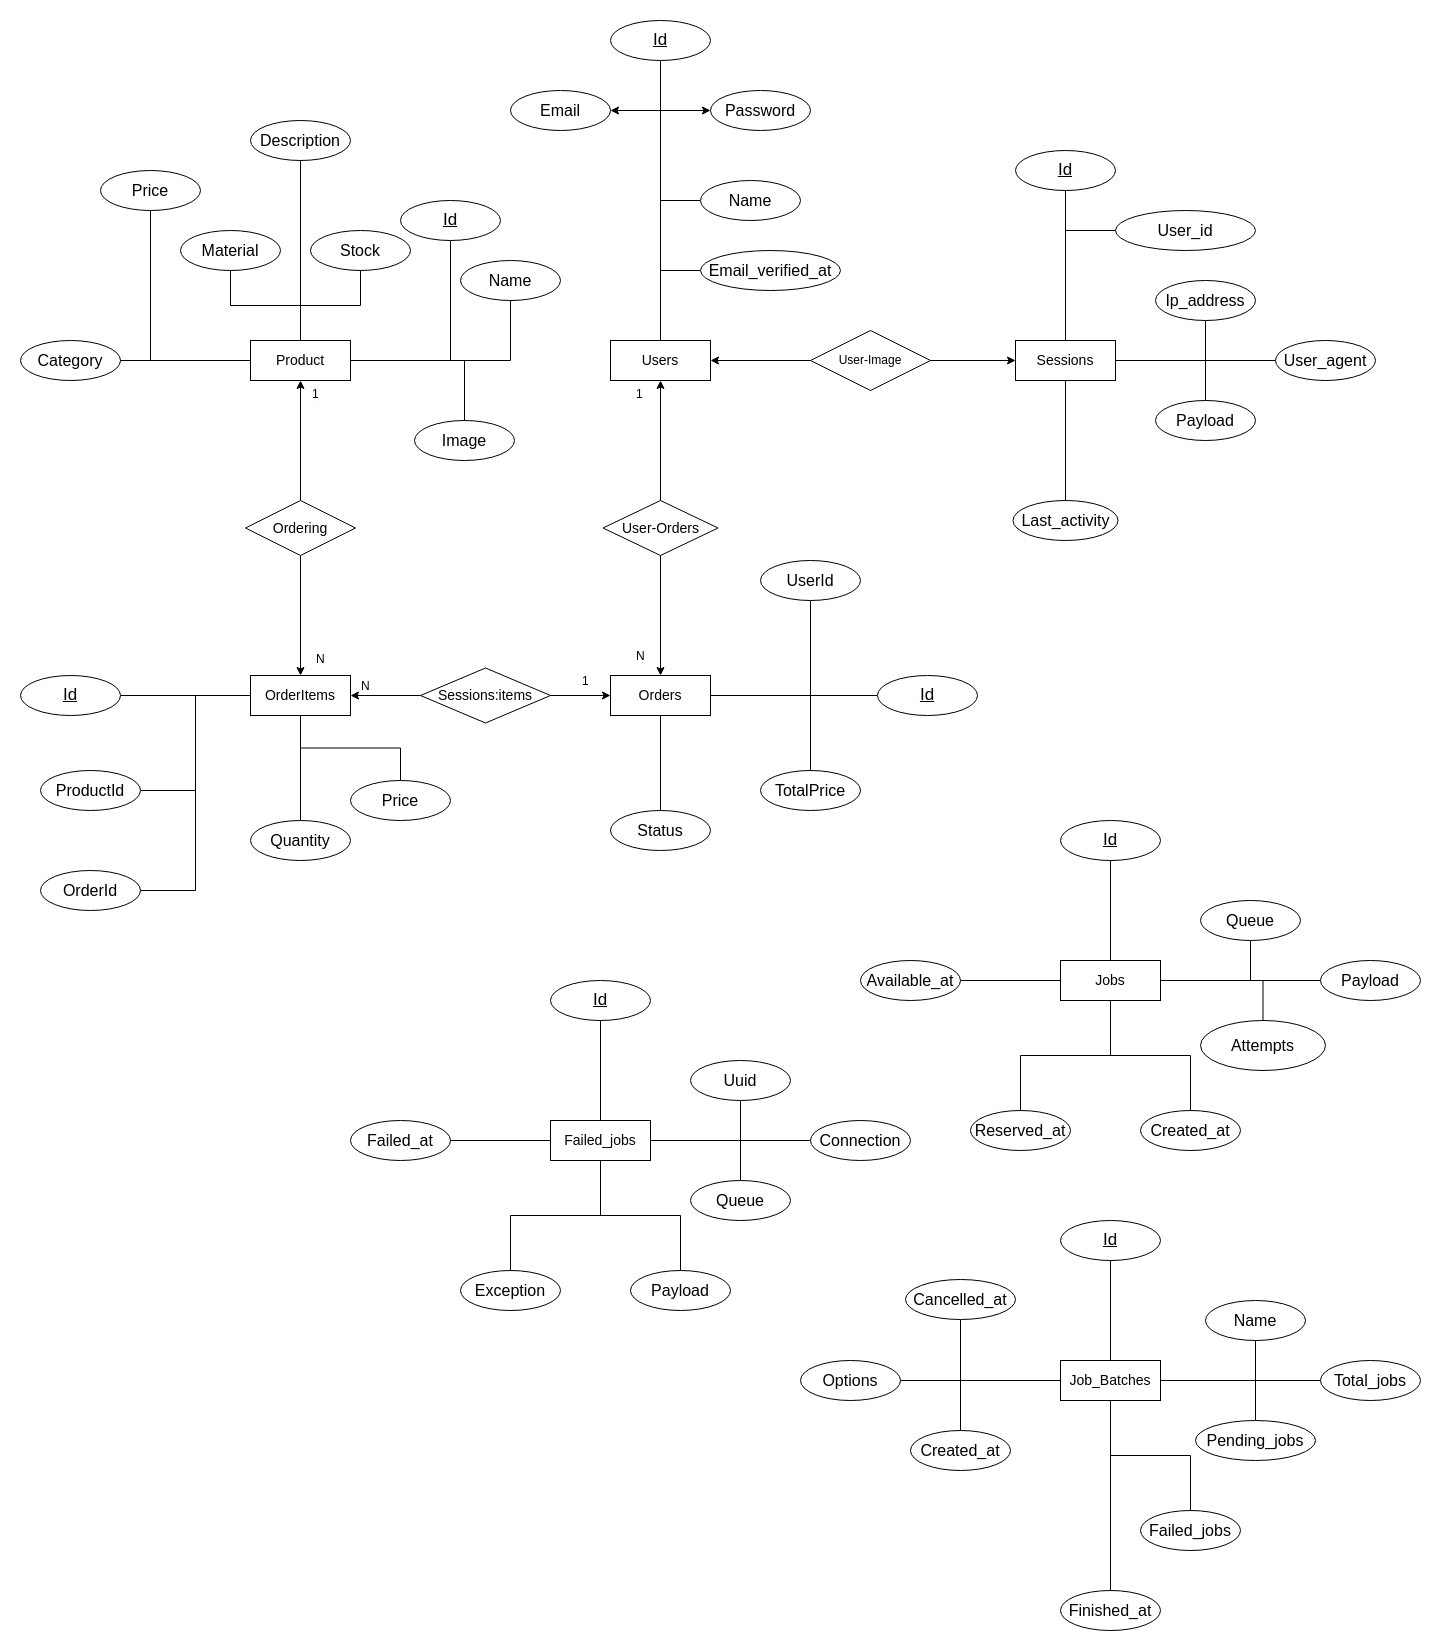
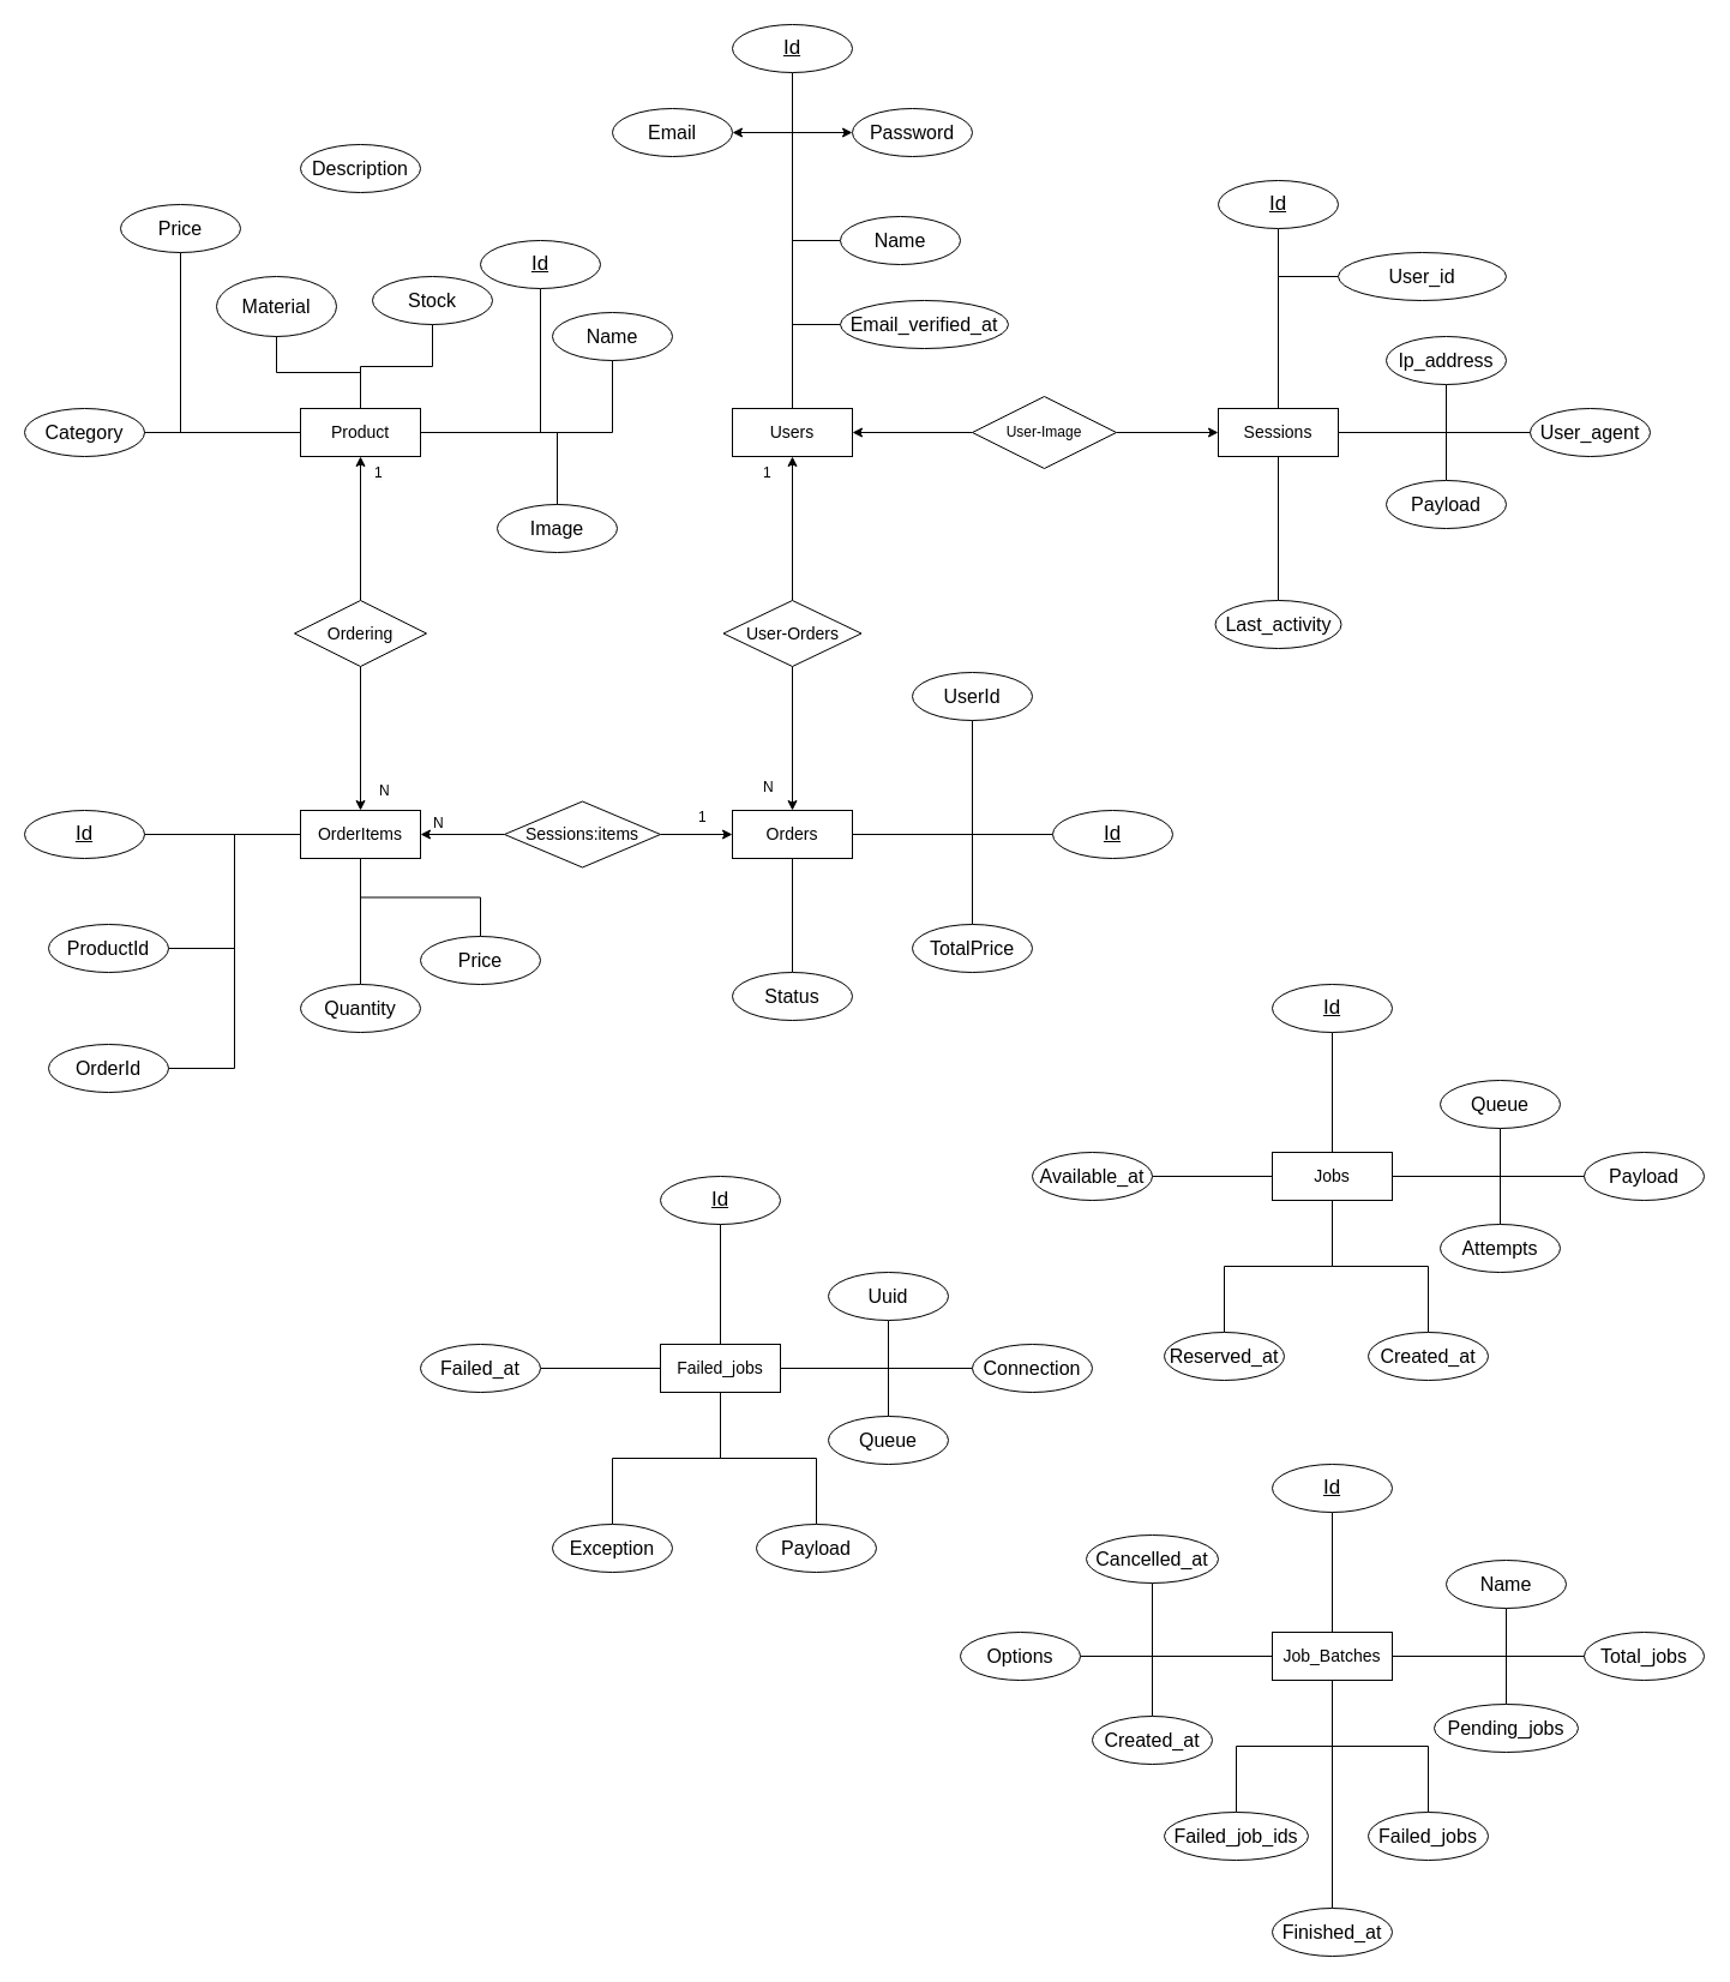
- <mxCell id="9" style="edgeStyle=orthogonalEdgeStyle;rounded=0;orthogonalLoop=1;jettySize=auto;html=1;entryX=0.5;entryY=1;entryDx=0;entryDy=0;endArrow=none;endFill=0;" parent="1" source="17" target="3" edge="1"><mxGeometry relative="1" as="geometry" /></mxCell>
- <mxCell id="4" value="&lt;span style=&quot;font-size:12.0pt;line-height:107%;&lt;br/&gt;font-family:&amp;quot;Times New Roman&amp;quot;,serif;mso-fareast-font-family:Calibri;mso-fareast-theme-font:&lt;br/&gt;minor-latin;mso-ansi-language:HU;mso-fareast-language:EN-US;mso-bidi-language:&lt;br/&gt;AR-SA&quot;&gt;Material&lt;/span&gt;" style="ellipse;whiteSpace=wrap;html=1;align=center;" parent="1" vertex="1"><mxGeometry x="180" y="230" width="100" height="40" as="geometry" /></mxCell>
+ <mxCell id="4" value="&lt;span style=&quot;font-size:12.0pt;line-height:107%;&lt;br/&gt;font-family:&amp;quot;Times New Roman&amp;quot;,serif;mso-fareast-font-family:Calibri;mso-fareast-theme-font:&lt;br/&gt;minor-latin;mso-ansi-language:HU;mso-fareast-language:EN-US;mso-bidi-language:&lt;br/&gt;AR-SA&quot;&gt;Material&lt;/span&gt;" style="ellipse;whiteSpace=wrap;html=1;align=center;" parent="1" vertex="1"><mxGeometry x="180" y="230" width="100" height="50" as="geometry" /></mxCell>
- <mxCell id="74" value="&lt;span style=&quot;font-size:12.0pt;line-height:107%;&lt;br/&gt;font-family:&amp;quot;Times New Roman&amp;quot;,serif;mso-fareast-font-family:Calibri;mso-fareast-theme-font:&lt;br/&gt;minor-latin;mso-ansi-language:HU;mso-fareast-language:EN-US;mso-bidi-language:&lt;br/&gt;AR-SA&quot;&gt;Attempts&lt;/span&gt;" style="ellipse;whiteSpace=wrap;html=1;align=center;" vertex="1" parent="1"><mxGeometry x="1200" y="1020" width="125" height="50" as="geometry" /></mxCell>
+ <mxCell id="74" value="&lt;span style=&quot;font-size:12.0pt;line-height:107%;&lt;br/&gt;font-family:&amp;quot;Times New Roman&amp;quot;,serif;mso-fareast-font-family:Calibri;mso-fareast-theme-font:&lt;br/&gt;minor-latin;mso-ansi-language:HU;mso-fareast-language:EN-US;mso-bidi-language:&lt;br/&gt;AR-SA&quot;&gt;Attempts&lt;/span&gt;" style="ellipse;whiteSpace=wrap;html=1;align=center;" vertex="1" parent="1"><mxGeometry x="1200" y="1020" width="100" height="40" as="geometry" /></mxCell>
+ <mxCell id="85" style="edgeStyle=orthogonalEdgeStyle;rounded=0;orthogonalLoop=1;jettySize=auto;html=1;entryX=0.5;entryY=0;entryDx=0;entryDy=0;endArrow=none;endFill=0;" edge="1" parent="1" source="89" target="94"><mxGeometry relative="1" as="geometry" /></mxCell>
+ <mxCell id="94" value="&lt;span style=&quot;font-size:12.0pt;line-height:107%;&lt;br/&gt;font-family:&amp;quot;Times New Roman&amp;quot;,serif;mso-fareast-font-family:Calibri;mso-fareast-theme-font:&lt;br/&gt;minor-latin;mso-ansi-language:HU;mso-fareast-language:EN-US;mso-bidi-language:&lt;br/&gt;AR-SA&quot;&gt;Failed_job_ids&lt;/span&gt;" style="ellipse;whiteSpace=wrap;html=1;align=center;" vertex="1" parent="1"><mxGeometry x="970" y="1510" width="120" height="40" as="geometry" /></mxCell>
